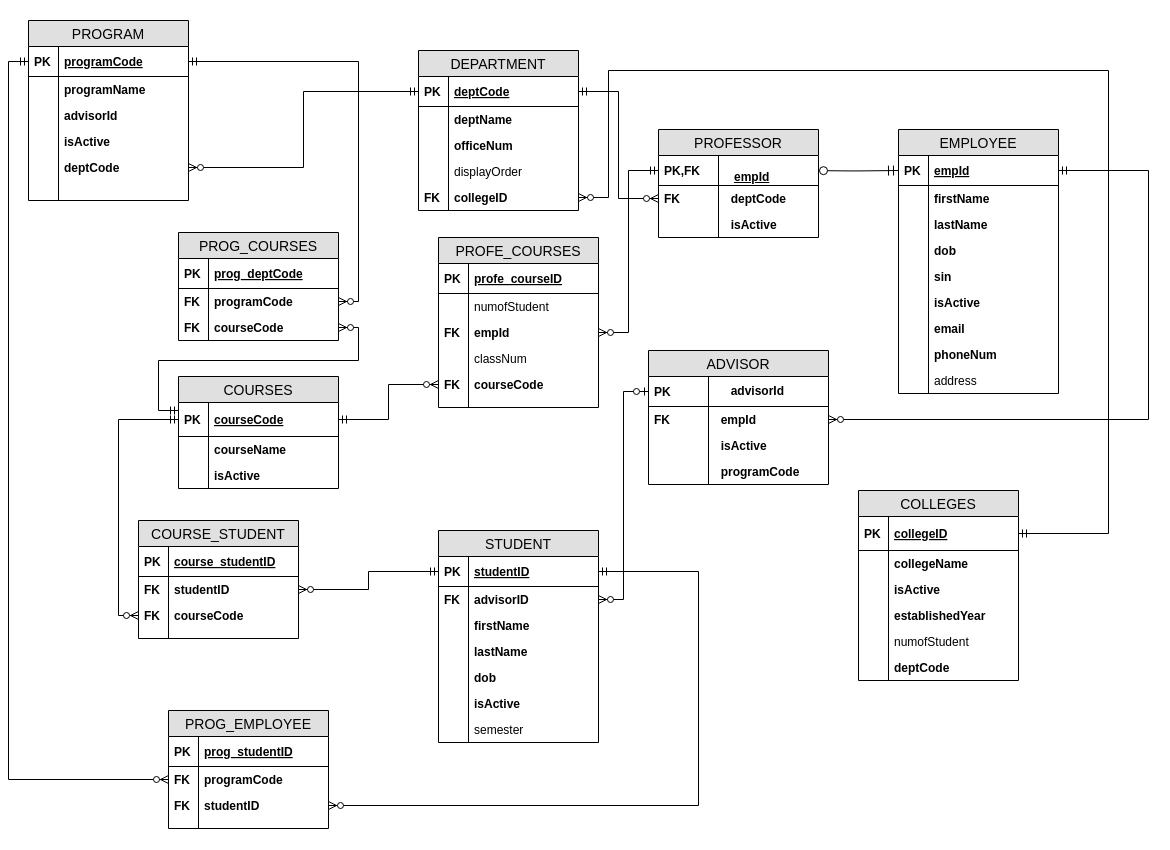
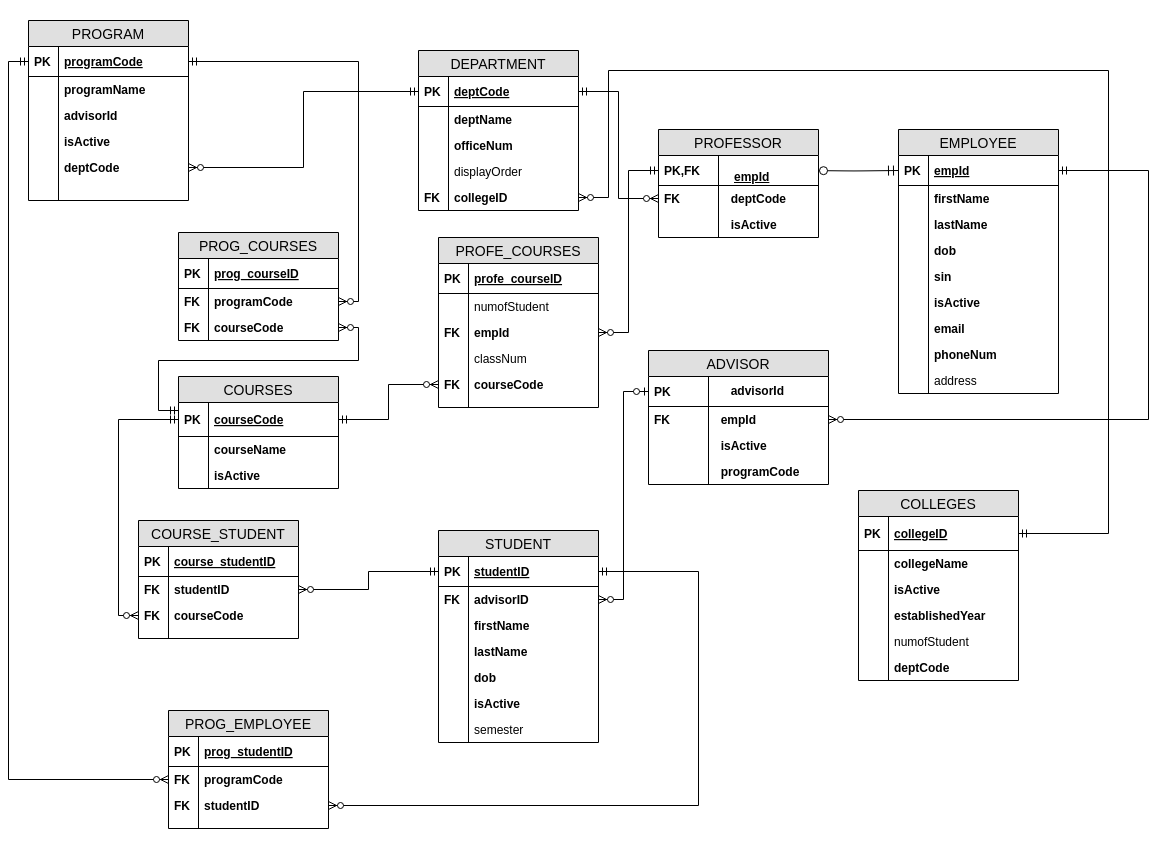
- <mxCell id="127" value="prog_deptCode" style="shape=partialRectangle;top=0;left=0;right=0;bottom=1;align=left;verticalAlign=middle;fillColor=none;spacingLeft=34;spacingRight=4;overflow=hidden;rotatable=0;points=[[0,0.5],[1,0.5]];portConstraint=eastwest;dropTarget=0;fontStyle=5;fontSize=12;" vertex="1" parent="126"><mxGeometry y="26" width="160" height="30" as="geometry" /></mxCell>
+ <mxCell id="127" value="prog_courseID" style="shape=partialRectangle;top=0;left=0;right=0;bottom=1;align=left;verticalAlign=middle;fillColor=none;spacingLeft=34;spacingRight=4;overflow=hidden;rotatable=0;points=[[0,0.5],[1,0.5]];portConstraint=eastwest;dropTarget=0;fontStyle=5;fontSize=12;" vertex="1" parent="126"><mxGeometry y="26" width="160" height="30" as="geometry" /></mxCell>
